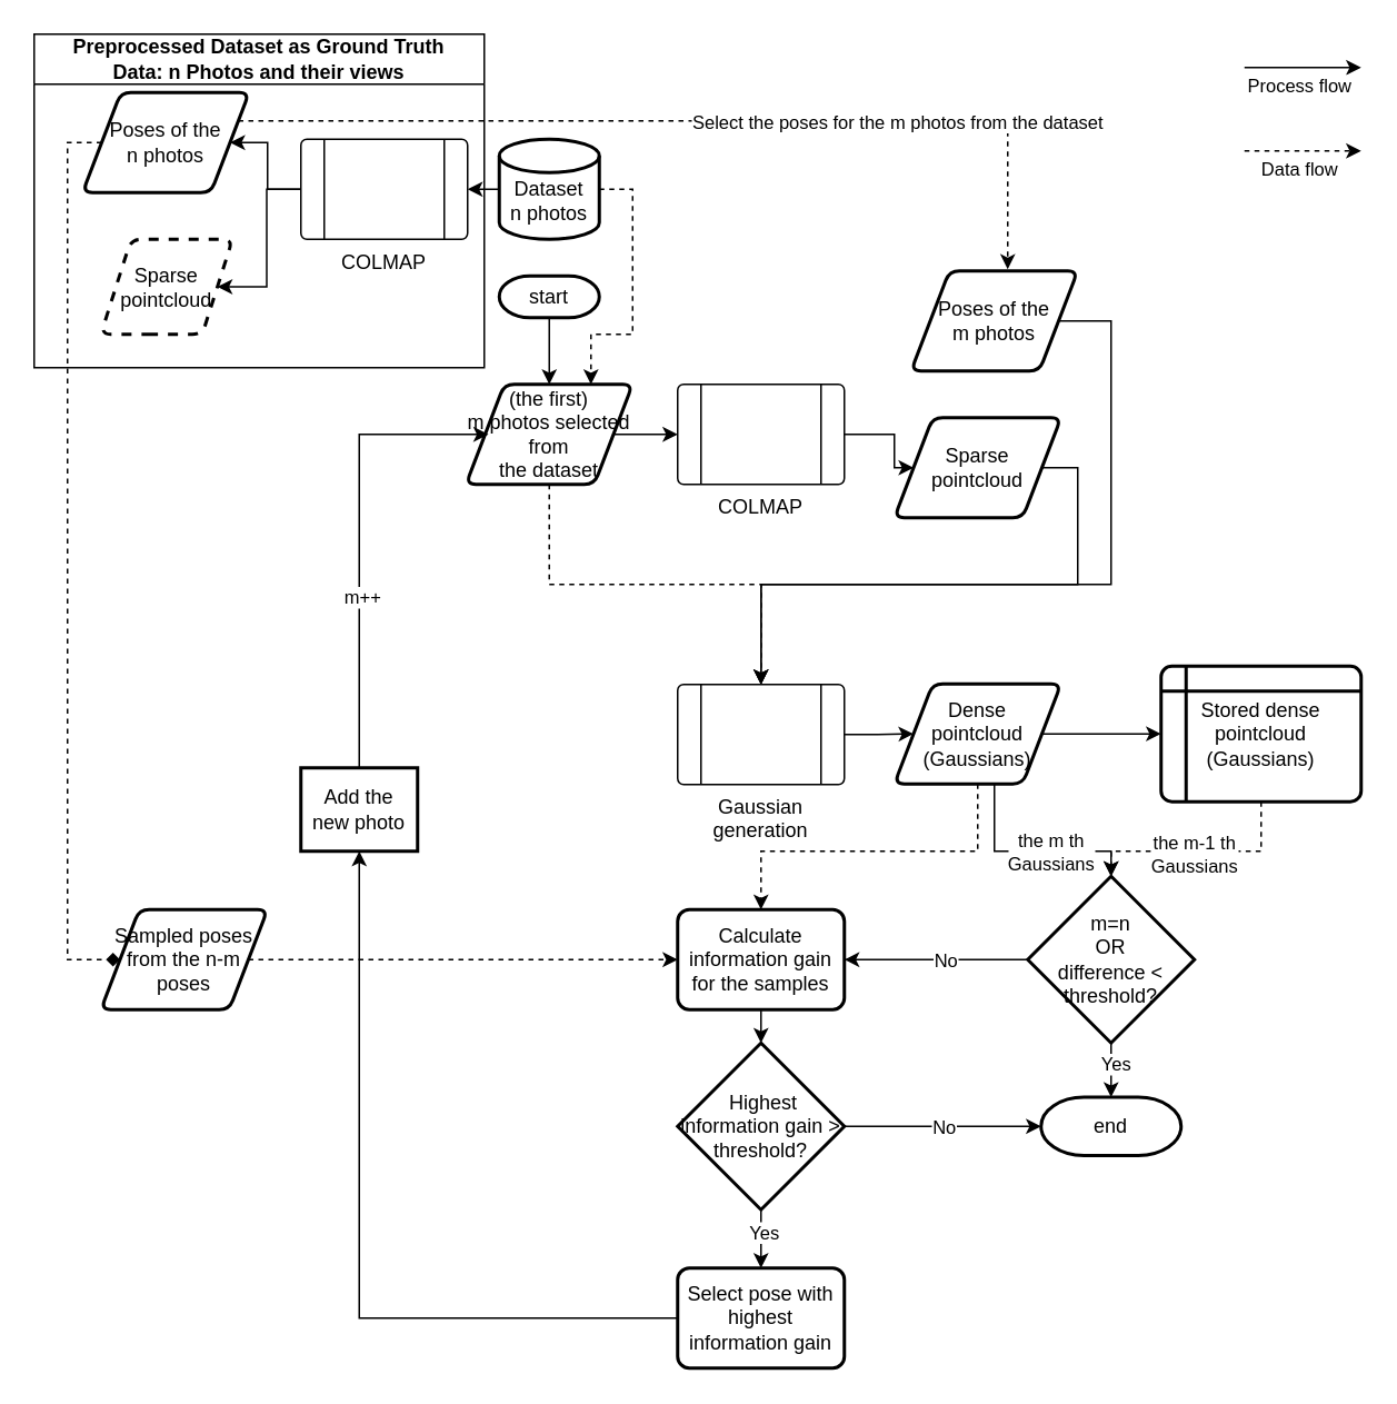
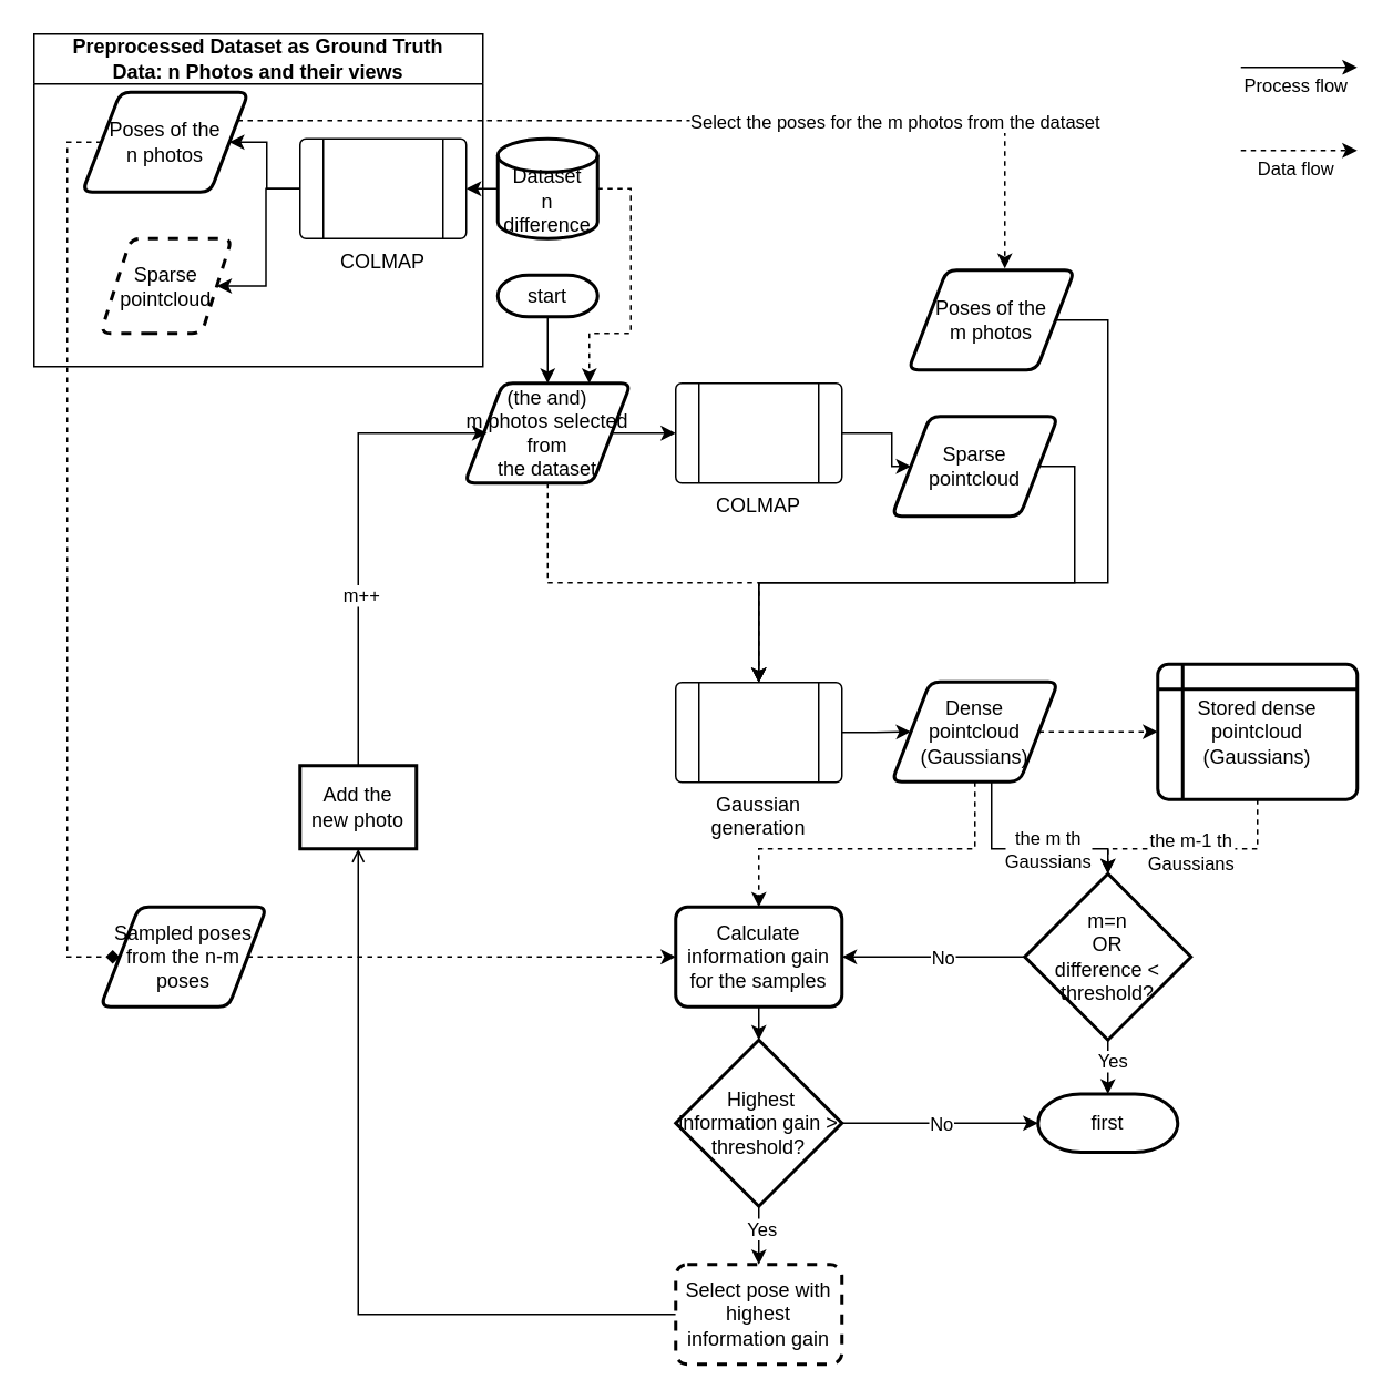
- <mxCell id="3" value="&lt;br&gt;Dataset &lt;br&gt;n photos" style="strokeWidth=2;html=1;shape=mxgraph.flowchart.database;whiteSpace=wrap;" parent="1" vertex="1"><mxGeometry x="299" y="83" width="60" height="60" as="geometry" /></mxCell>
+ <mxCell id="3" value="&lt;br&gt;Dataset &lt;br&gt;n difference" style="strokeWidth=2;html=1;shape=mxgraph.flowchart.database;whiteSpace=wrap;" parent="1" vertex="1"><mxGeometry x="299" y="83" width="60" height="60" as="geometry" /></mxCell>
- <mxCell id="6" value="(the first)&lt;br&gt;m photos selected from&lt;br&gt;the dataset" style="shape=parallelogram;html=1;strokeWidth=2;perimeter=parallelogramPerimeter;whiteSpace=wrap;rounded=1;arcSize=12;size=0.23;" parent="1" vertex="1"><mxGeometry x="279" y="230" width="100" height="60" as="geometry" /></mxCell>
+ <mxCell id="6" value="(the and)&lt;br&gt;m photos selected from&lt;br&gt;the dataset" style="shape=parallelogram;html=1;strokeWidth=2;perimeter=parallelogramPerimeter;whiteSpace=wrap;rounded=1;arcSize=12;size=0.23;" parent="1" vertex="1"><mxGeometry x="279" y="230" width="100" height="60" as="geometry" /></mxCell>
- <mxCell id="15" style="edgeStyle=orthogonalEdgeStyle;rounded=0;orthogonalLoop=1;jettySize=auto;html=1;exitX=1;exitY=0.5;exitDx=0;exitDy=0;entryX=0;entryY=0.5;entryDx=0;entryDy=0;dashed=0;" parent="1" source="16" target="19" edge="1"><mxGeometry relative="1" as="geometry" /></mxCell>
+ <mxCell id="15" style="edgeStyle=orthogonalEdgeStyle;rounded=0;orthogonalLoop=1;jettySize=auto;html=1;exitX=1;exitY=0.5;exitDx=0;exitDy=0;entryX=0;entryY=0.5;entryDx=0;entryDy=0;dashed=1;" parent="1" source="16" target="19" edge="1"><mxGeometry relative="1" as="geometry" /></mxCell>
- <mxCell id="42" style="edgeStyle=orthogonalEdgeStyle;rounded=0;orthogonalLoop=1;jettySize=auto;html=1;exitX=0;exitY=0.5;exitDx=0;exitDy=0;entryX=0.5;entryY=1;entryDx=0;entryDy=0;" parent="1" source="43" target="46" edge="1"><mxGeometry relative="1" as="geometry" /></mxCell>
+ <mxCell id="42" style="edgeStyle=orthogonalEdgeStyle;rounded=0;orthogonalLoop=1;jettySize=auto;html=1;exitX=0;exitY=0.5;exitDx=0;exitDy=0;entryX=0.5;entryY=1;entryDx=0;entryDy=0;endArrow=open;" parent="1" source="43" target="46" edge="1"><mxGeometry relative="1" as="geometry" /></mxCell>
- <mxCell id="25" value="end" style="strokeWidth=2;html=1;shape=mxgraph.flowchart.terminator;whiteSpace=wrap;" parent="1" vertex="1"><mxGeometry x="624" y="657.5" width="84" height="35" as="geometry" /></mxCell>
+ <mxCell id="25" value="first" style="strokeWidth=2;html=1;shape=mxgraph.flowchart.terminator;whiteSpace=wrap;" parent="1" vertex="1"><mxGeometry x="624" y="657.5" width="84" height="35" as="geometry" /></mxCell>
- <mxCell id="43" value="Select pose with highest information gain" style="rounded=1;whiteSpace=wrap;html=1;absoluteArcSize=1;arcSize=14;strokeWidth=2;" parent="1" vertex="1"><mxGeometry x="406" y="760" width="100" height="60" as="geometry" /></mxCell>
+ <mxCell id="43" value="Select pose with highest information gain" style="rounded=1;whiteSpace=wrap;html=1;absoluteArcSize=1;arcSize=14;strokeWidth=2;dashed=1;" parent="1" vertex="1"><mxGeometry x="406" y="760" width="100" height="60" as="geometry" /></mxCell>
